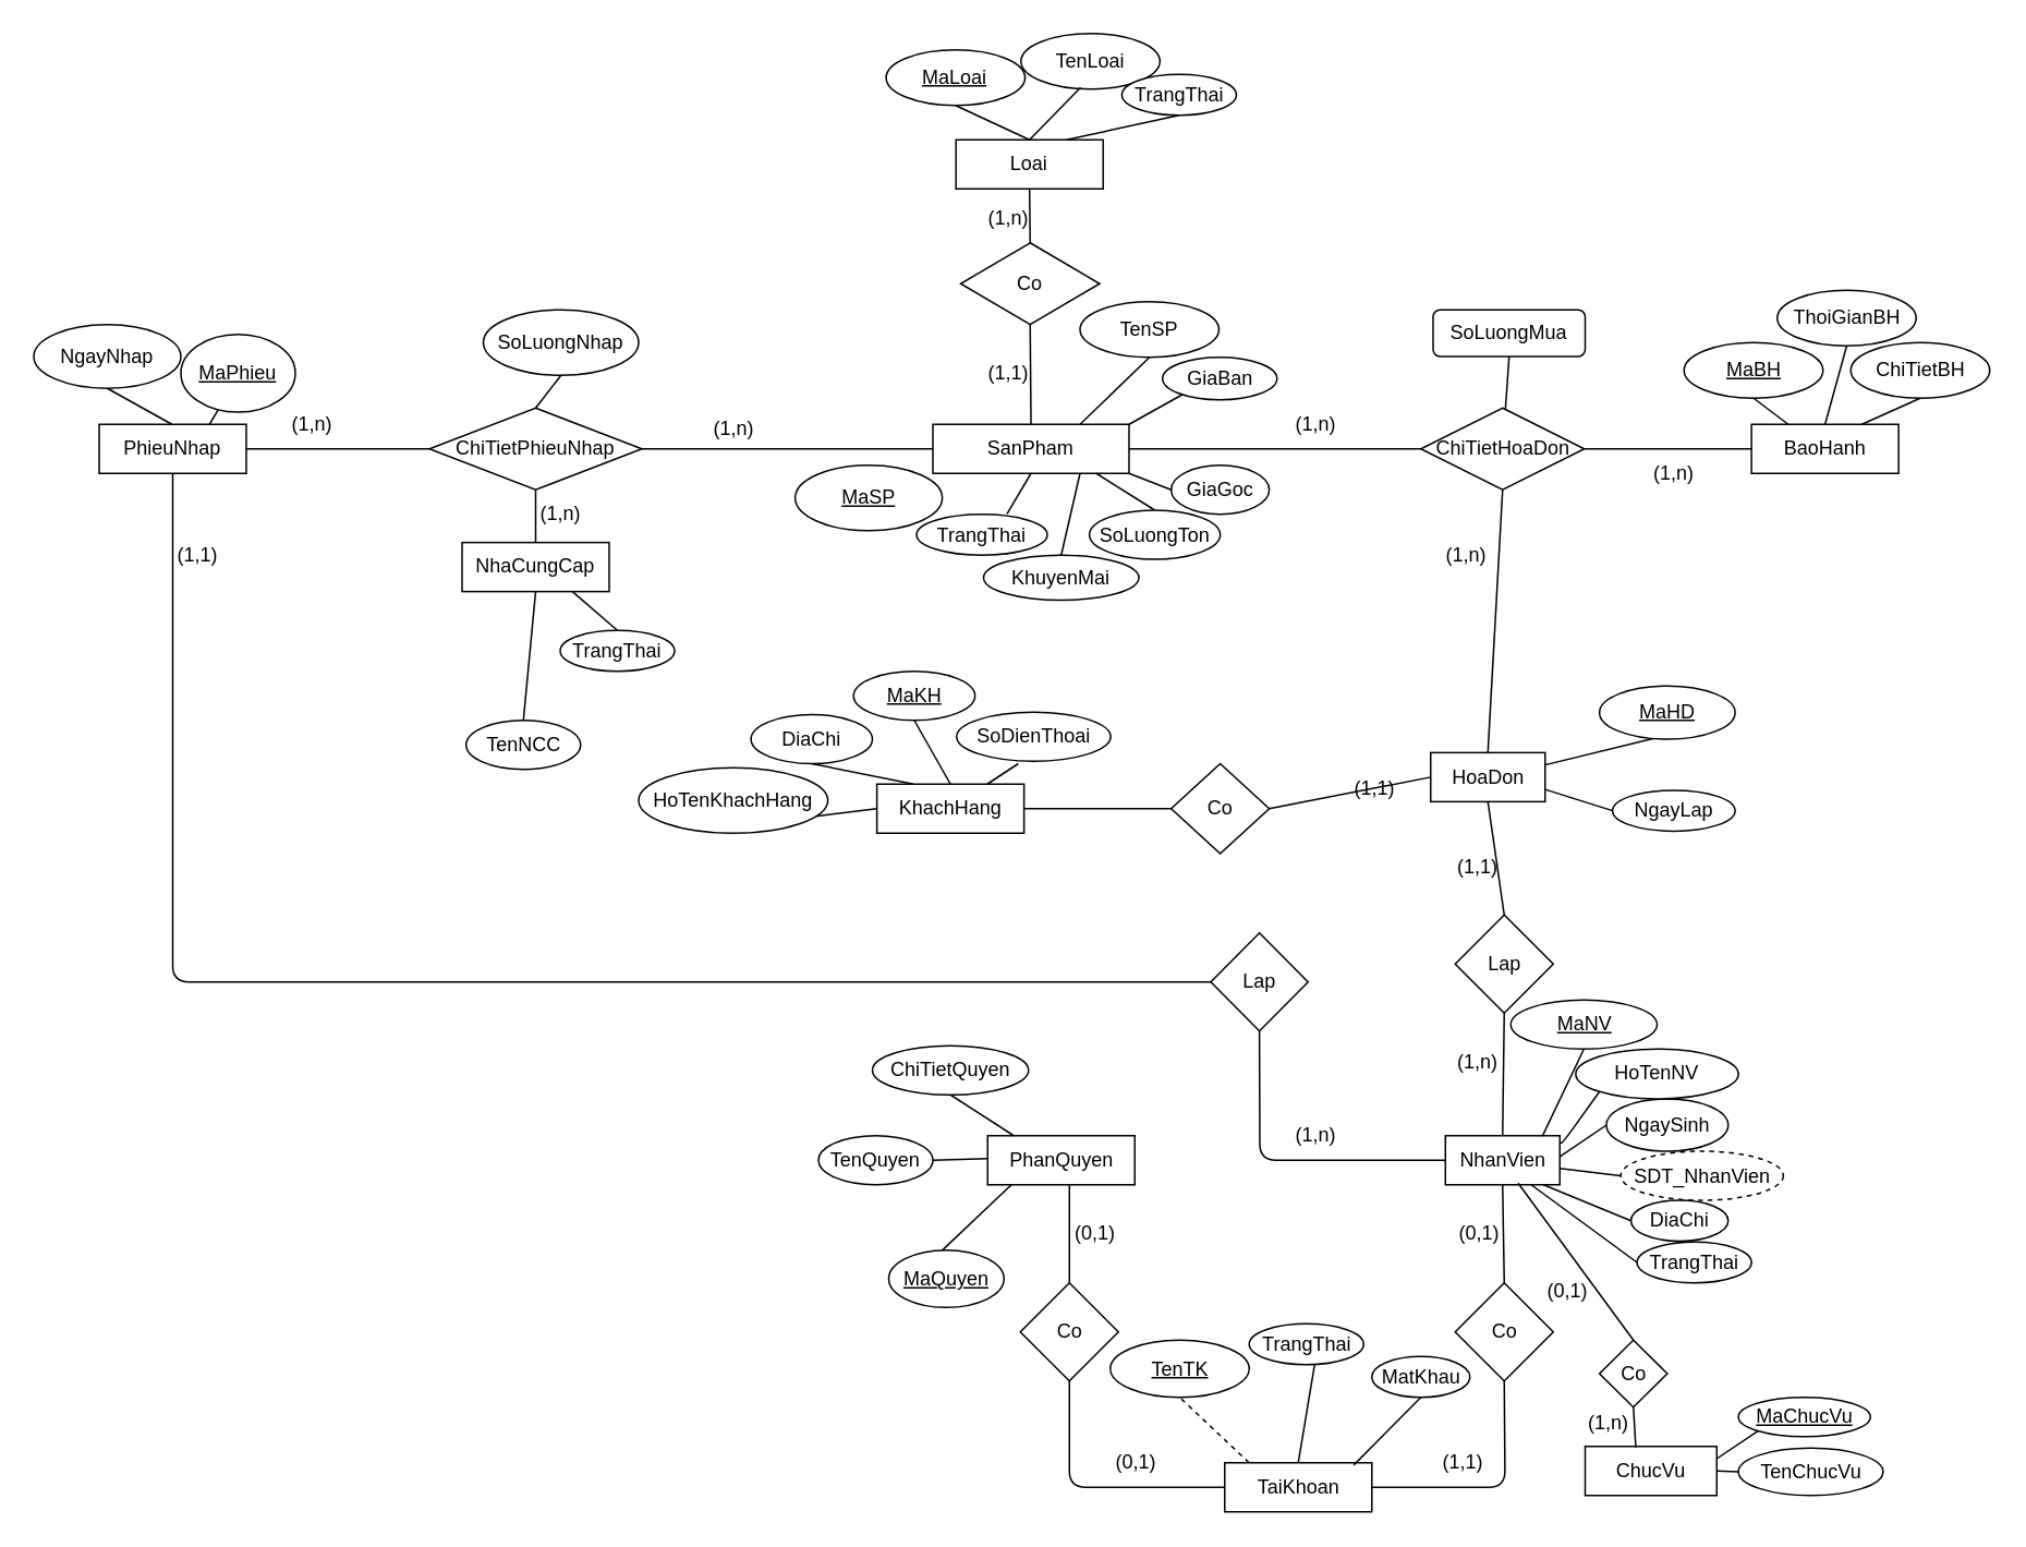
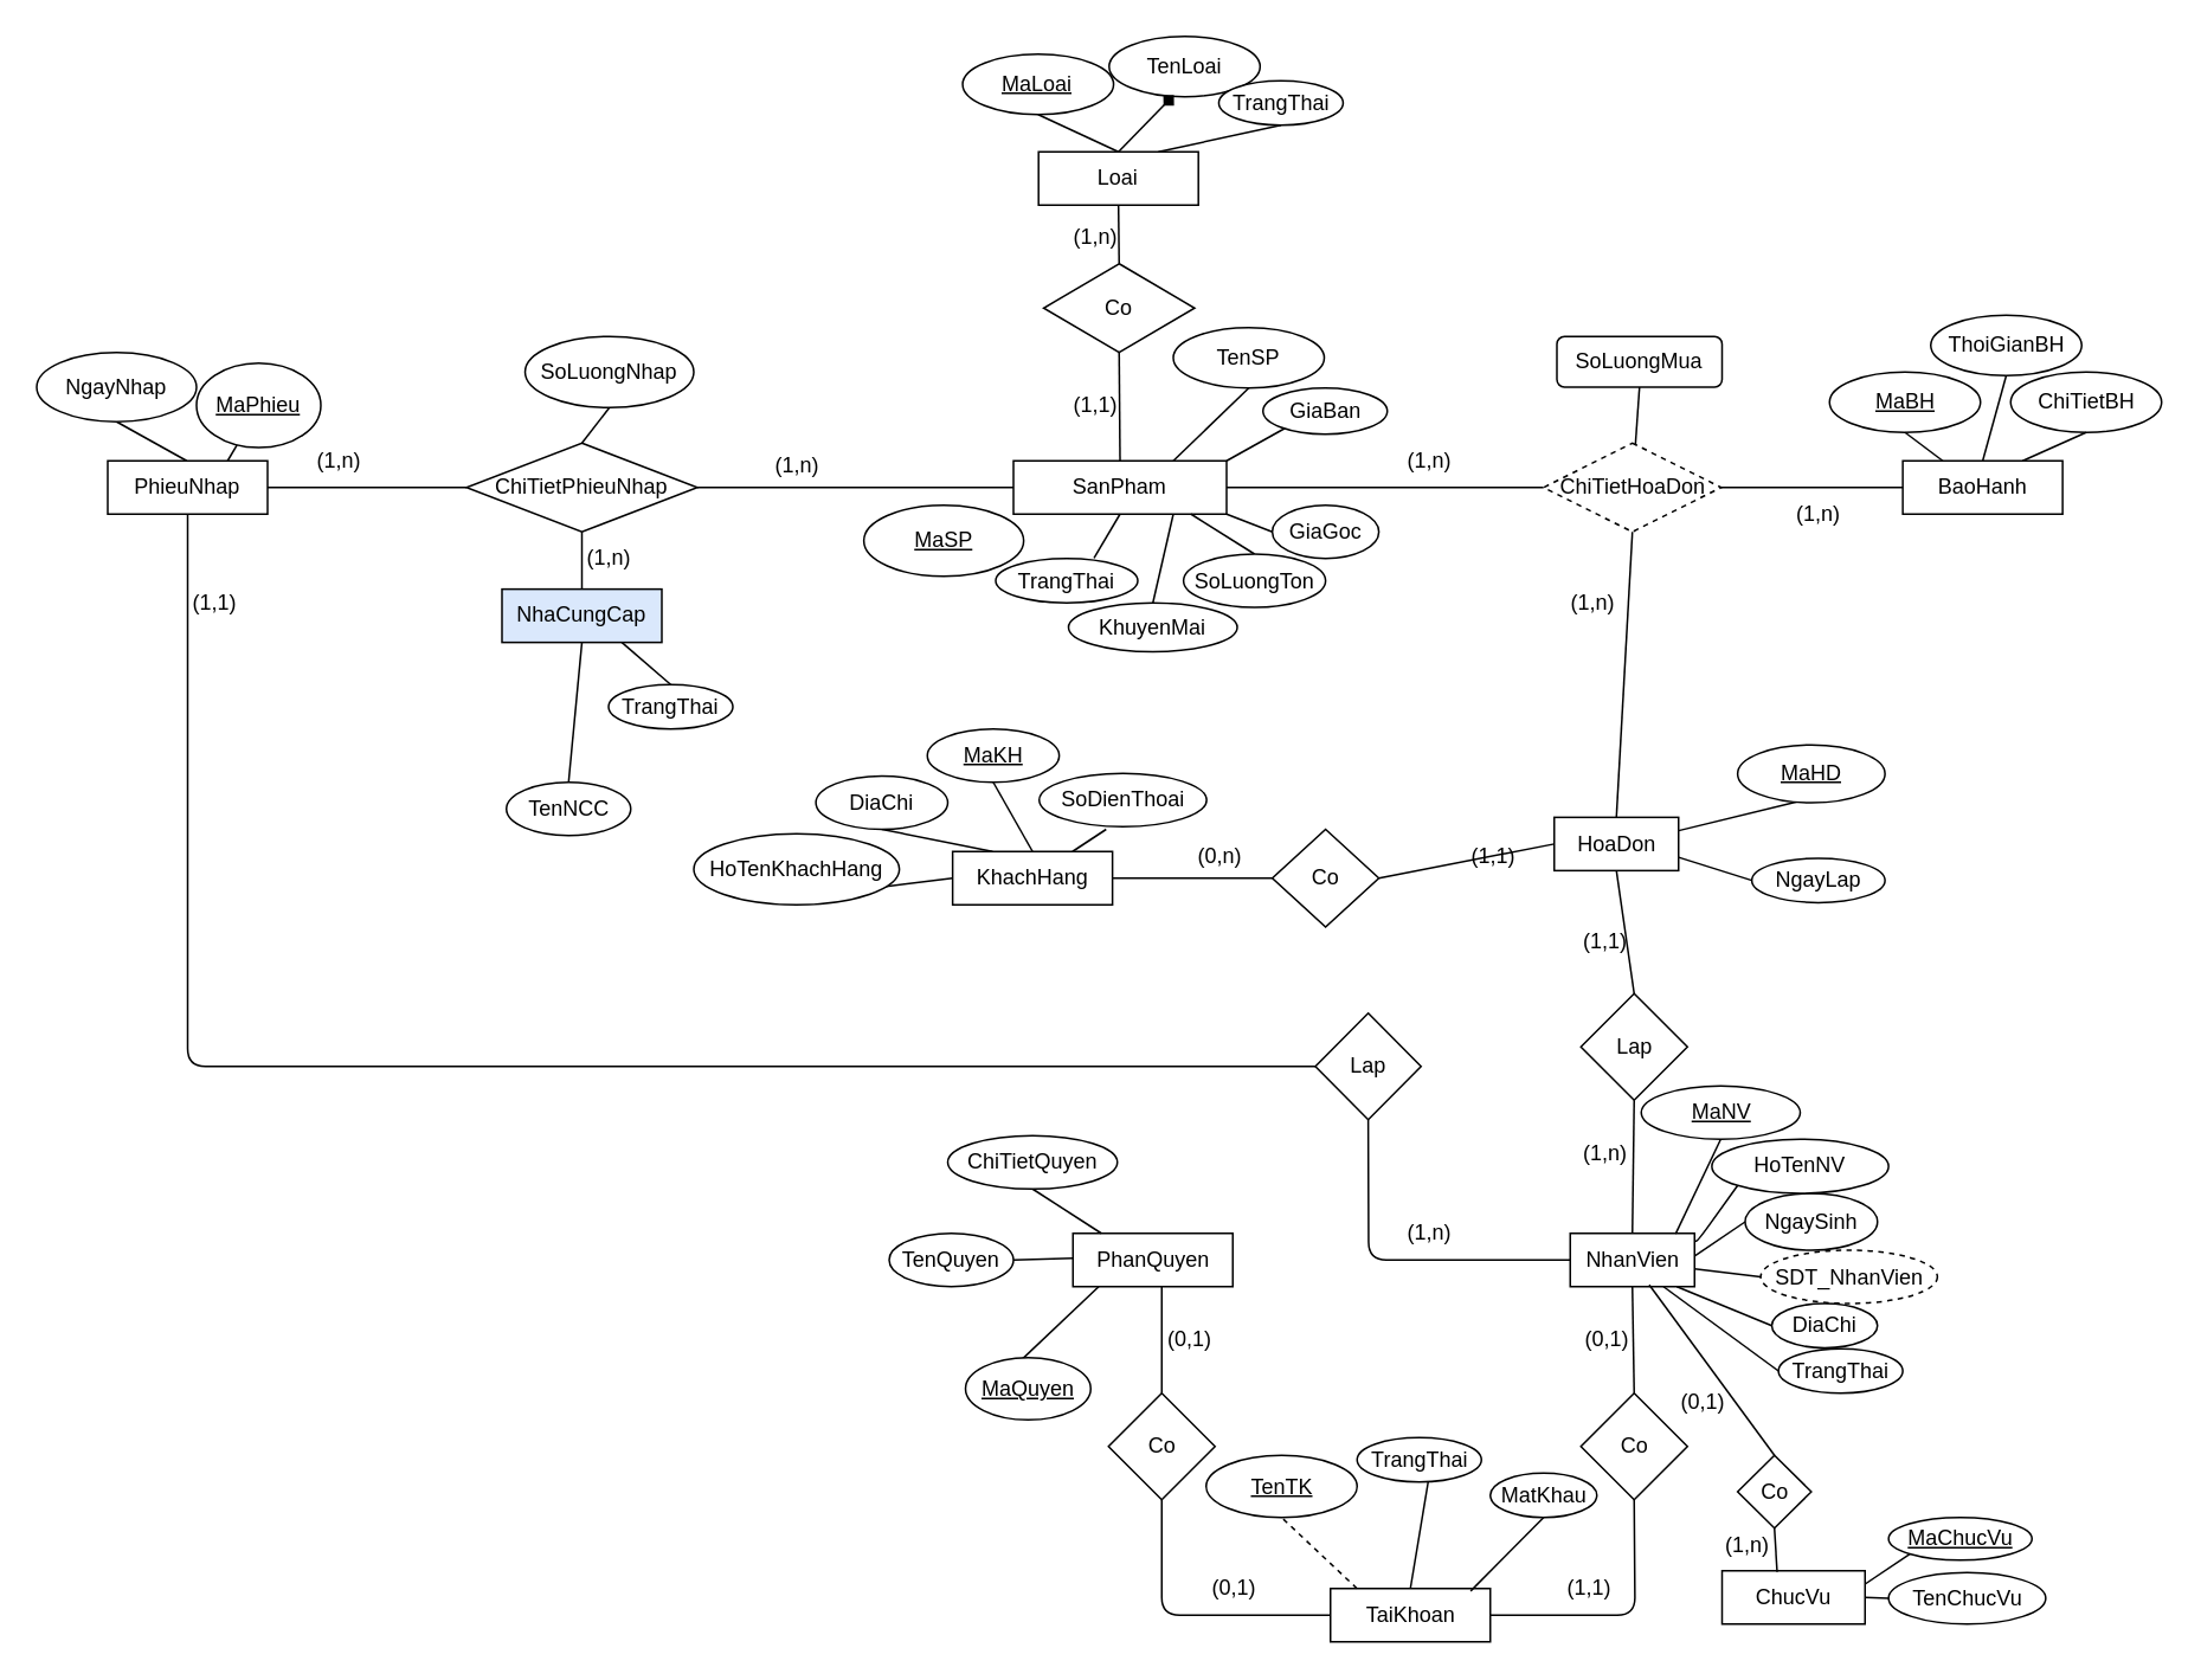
- <mxCell id="101" value="" style="endArrow=none;html=1;entryX=0.429;entryY=0.971;entryDx=0;entryDy=0;entryPerimeter=0;exitX=0.5;exitY=0;exitDx=0;exitDy=0;" parent="1" source="97" target="99" edge="1"><mxGeometry width="50" height="50" relative="1" as="geometry"><mxPoint x="273.13" y="90" as="sourcePoint" /><mxPoint x="323.13" y="40" as="targetPoint" /></mxGeometry></mxCell>
+ <mxCell id="101" value="" style="endArrow=diamond;html=1;entryX=0.429;entryY=0.971;entryDx=0;entryDy=0;entryPerimeter=0;exitX=0.5;exitY=0;exitDx=0;exitDy=0;" parent="1" source="97" target="99" edge="1"><mxGeometry width="50" height="50" relative="1" as="geometry"><mxPoint x="273.13" y="90" as="sourcePoint" /><mxPoint x="323.13" y="40" as="targetPoint" /></mxGeometry></mxCell>
- <mxCell id="12" value="ChiTietHoaDon" style="rhombus;whiteSpace=wrap;html=1;" parent="1" vertex="1"><mxGeometry x="868.5" y="249" width="100" height="50" as="geometry" /></mxCell>
+ <mxCell id="12" value="ChiTietHoaDon" style="rhombus;whiteSpace=wrap;html=1;dashed=1;" parent="1" vertex="1"><mxGeometry x="868.5" y="249" width="100" height="50" as="geometry" /></mxCell>
- <mxCell id="2" value="NhaCungCap" style="rounded=0;whiteSpace=wrap;html=1;" parent="1" vertex="1"><mxGeometry x="282" y="331.25" width="90" height="30" as="geometry" /></mxCell>
+ <mxCell id="2" value="NhaCungCap" style="rounded=0;whiteSpace=wrap;html=1;fillColor=#dae8fc;" parent="1" vertex="1"><mxGeometry x="282" y="331.25" width="90" height="30" as="geometry" /></mxCell>
+ <mxCell id="96" value="(0,n)" style="text;html=1;align=center;verticalAlign=middle;resizable=0;points=[];autosize=1;" parent="1" vertex="1"><mxGeometry x="665.75" y="471.5" width="40" height="20" as="geometry" /></mxCell>
